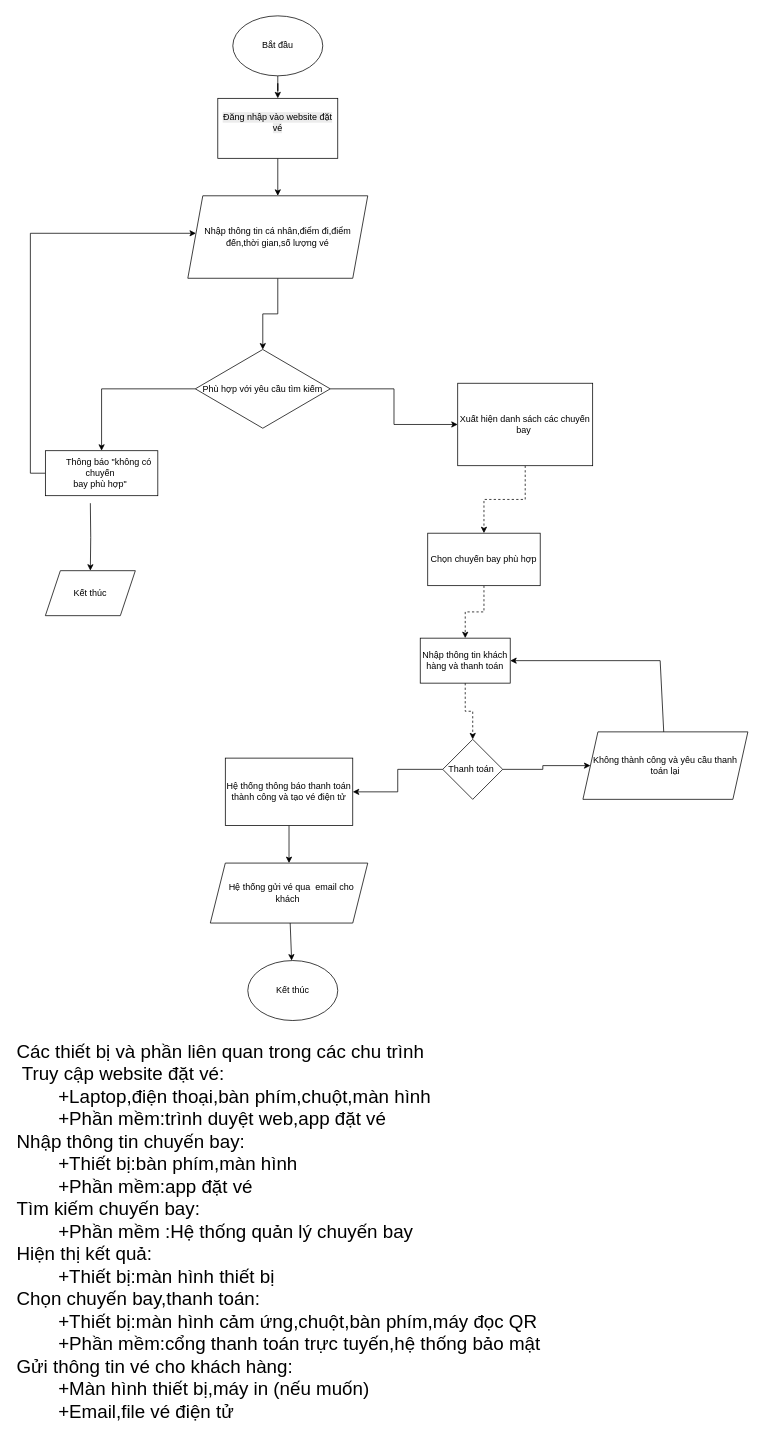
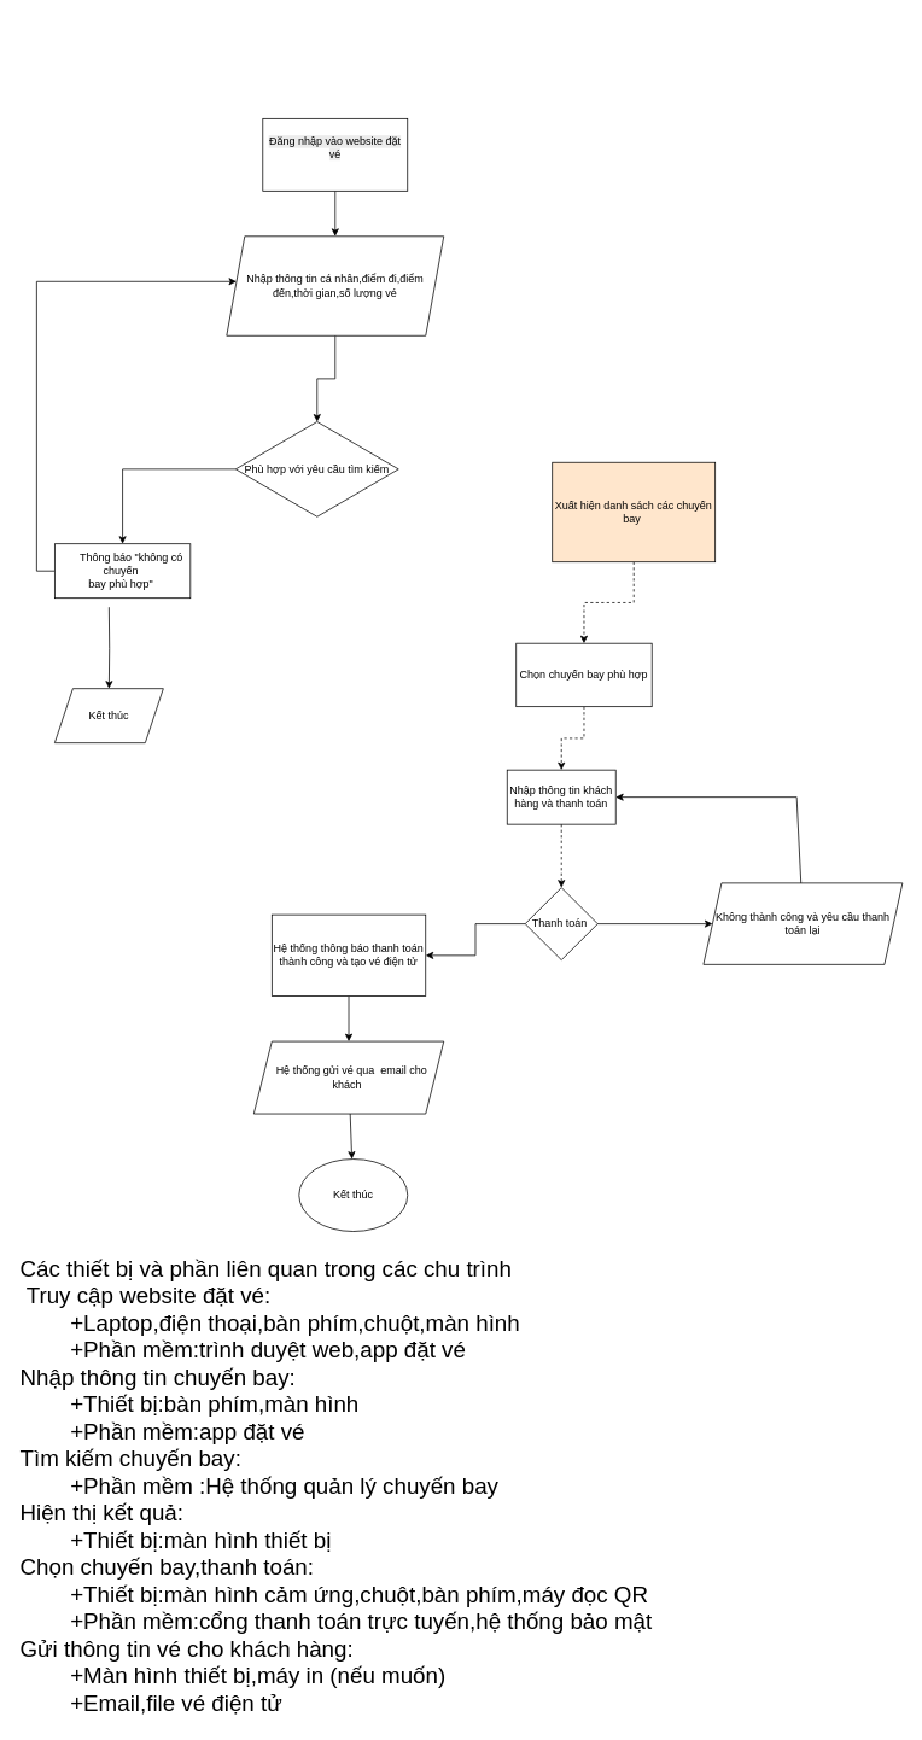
- <mxCell id="4" value="Bắt đầu" style="ellipse;whiteSpace=wrap;html=1;" parent="1" vertex="1"><mxGeometry x="310" y="20" width="120" height="80" as="geometry" /></mxCell>
- <mxCell id="3" value="" style="edgeStyle=orthogonalEdgeStyle;rounded=0;orthogonalLoop=1;jettySize=auto;html=1;" parent="1" source="4" target="17" edge="1"><mxGeometry relative="1" as="geometry" /></mxCell>
- <mxCell id="19" value="" style="edgeStyle=orthogonalEdgeStyle;rounded=0;orthogonalLoop=1;jettySize=auto;html=1;" parent="1" source="20" target="22" edge="1"><mxGeometry relative="1" as="geometry" /></mxCell>
- <mxCell id="22" value="Xuất hiện danh sách các chuyến bay&amp;nbsp;" style="whiteSpace=wrap;html=1;" parent="1" vertex="1"><mxGeometry x="610" y="510" width="180" height="110" as="geometry" /></mxCell>
+ <mxCell id="22" value="Xuất hiện danh sách các chuyến bay&amp;nbsp;" style="whiteSpace=wrap;html=1;fillColor=#ffe6cc;" parent="1" vertex="1"><mxGeometry x="610" y="510" width="180" height="110" as="geometry" /></mxCell>
- <mxCell id="27" value="Thanh toán&amp;nbsp;" style="rhombus;whiteSpace=wrap;html=1;" parent="1" vertex="1"><mxGeometry x="590" y="985" width="80" height="80" as="geometry" /></mxCell>
+ <mxCell id="27" value="Thanh toán&amp;nbsp;" style="rhombus;whiteSpace=wrap;html=1;" parent="1" vertex="1"><mxGeometry x="580" y="980" width="80" height="80" as="geometry" /></mxCell>
